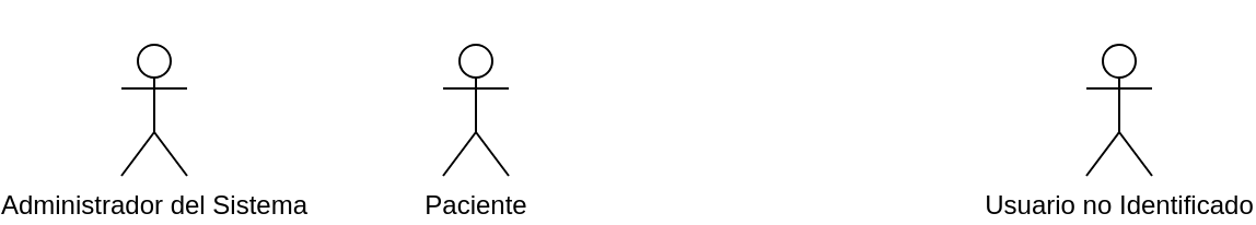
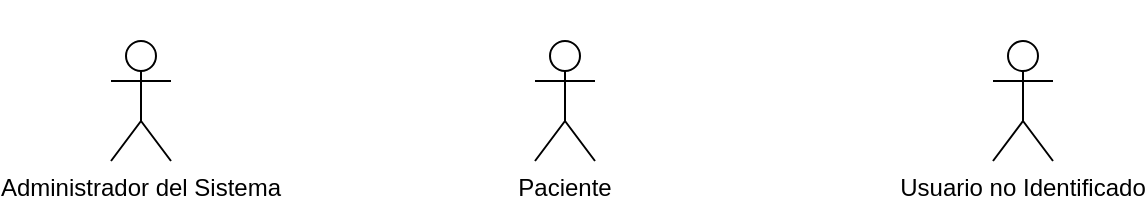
- <mxCell id="3" value="Paciente" style="shape=umlActor;verticalLabelPosition=bottom;verticalAlign=top;html=1;outlineConnect=0;" parent="1" vertex="1"><mxGeometry x="167" y="20" width="30" height="60" as="geometry" /></mxCell>
+ <mxCell id="3" value="Paciente" style="shape=umlActor;verticalLabelPosition=bottom;verticalAlign=top;html=1;outlineConnect=0;" parent="1" vertex="1"><mxGeometry x="232" y="20" width="30" height="60" as="geometry" /></mxCell>
